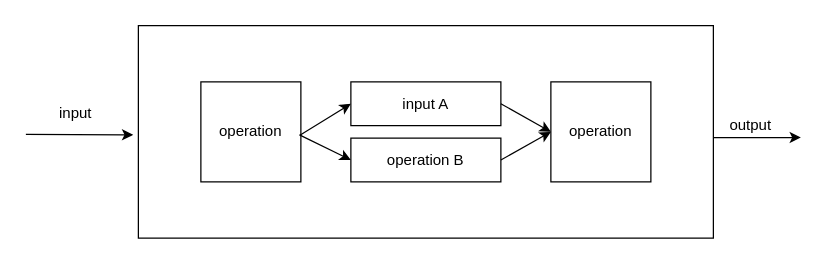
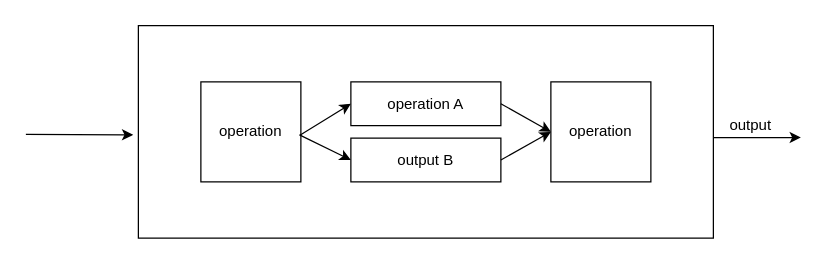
- <mxCell id="9" value="input A" style="rounded=0;whiteSpace=wrap;html=1;" vertex="1" parent="1"><mxGeometry x="280" y="65" width="120" height="35" as="geometry" /></mxCell>
+ <mxCell id="9" value="operation A" style="rounded=0;whiteSpace=wrap;html=1;" vertex="1" parent="1"><mxGeometry x="280" y="65" width="120" height="35" as="geometry" /></mxCell>
- <mxCell id="4" value="input" style="text;html=1;strokeColor=none;fillColor=none;align=center;verticalAlign=middle;whiteSpace=wrap;rounded=0;" vertex="1" parent="1"><mxGeometry x="40" y="80" width="40" height="20" as="geometry" /></mxCell>
- <mxCell id="8" value="operation B" style="rounded=0;whiteSpace=wrap;html=1;" vertex="1" parent="1"><mxGeometry x="280" y="110" width="120" height="35" as="geometry" /></mxCell>
+ <mxCell id="8" value="output B" style="rounded=0;whiteSpace=wrap;html=1;" vertex="1" parent="1"><mxGeometry x="280" y="110" width="120" height="35" as="geometry" /></mxCell>
